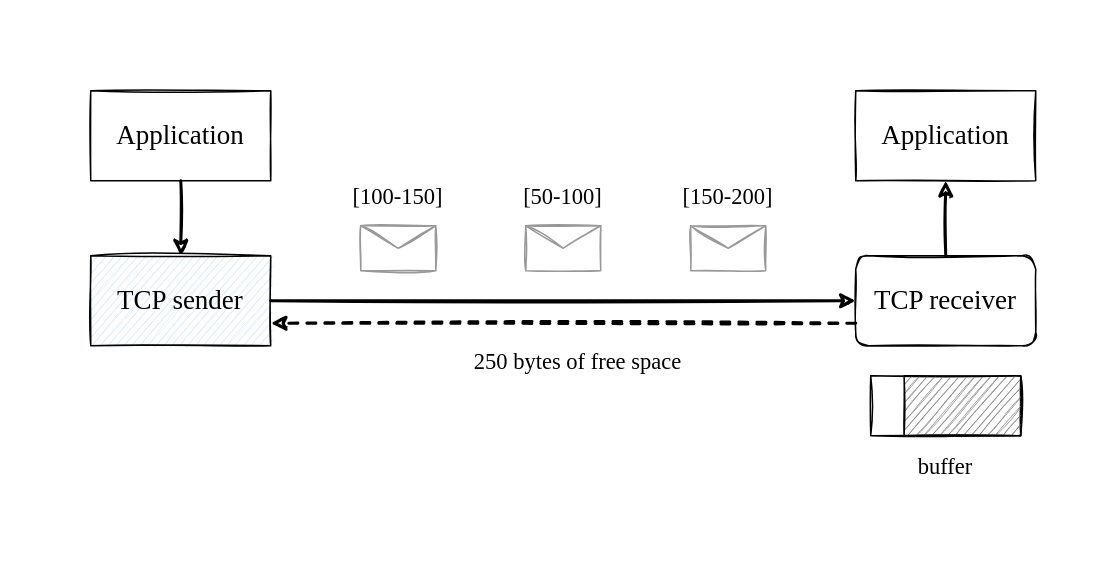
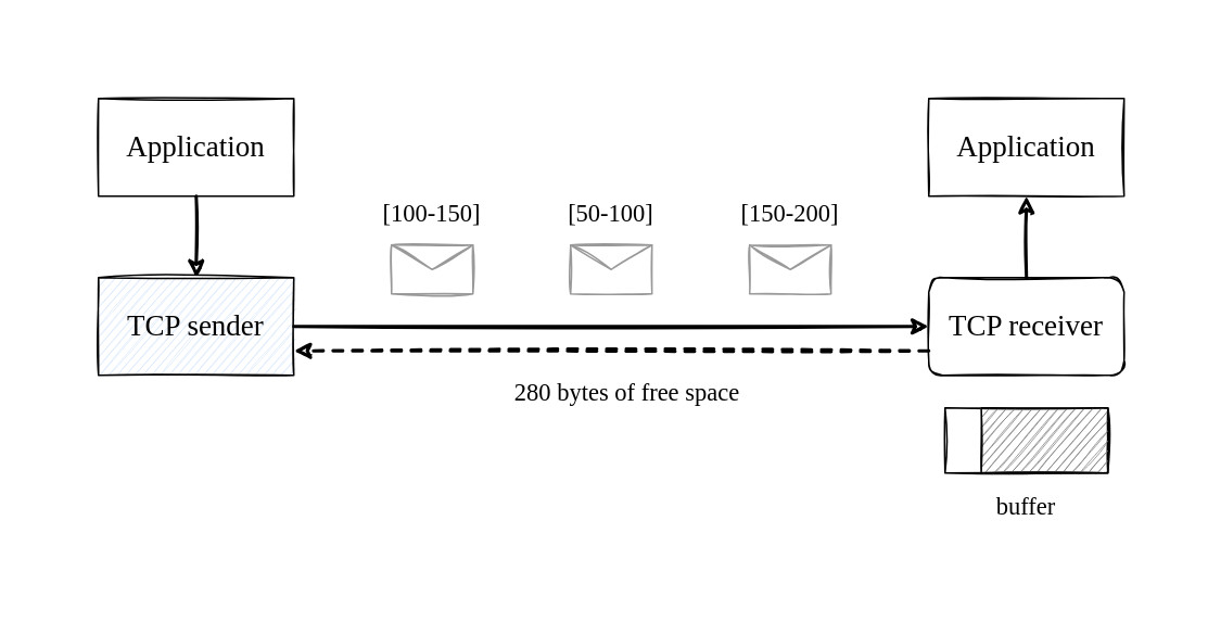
- <mxCell id="20" value="&lt;font style=&quot;font-size: 15px&quot; face=&quot;Comic Sans MS&quot;&gt;250 bytes of free space&lt;/font&gt;" style="text;html=1;strokeColor=none;fillColor=none;align=center;verticalAlign=middle;whiteSpace=wrap;rounded=0;sketch=1;" vertex="1" parent="1"><mxGeometry x="290" y="230" width="190" height="20" as="geometry" /></mxCell>
+ <mxCell id="20" value="&lt;font style=&quot;font-size: 15px&quot; face=&quot;Comic Sans MS&quot;&gt;280 bytes of free space&lt;/font&gt;" style="text;html=1;strokeColor=none;fillColor=none;align=center;verticalAlign=middle;whiteSpace=wrap;rounded=0;sketch=1;" vertex="1" parent="1"><mxGeometry x="290" y="230" width="190" height="20" as="geometry" /></mxCell>
